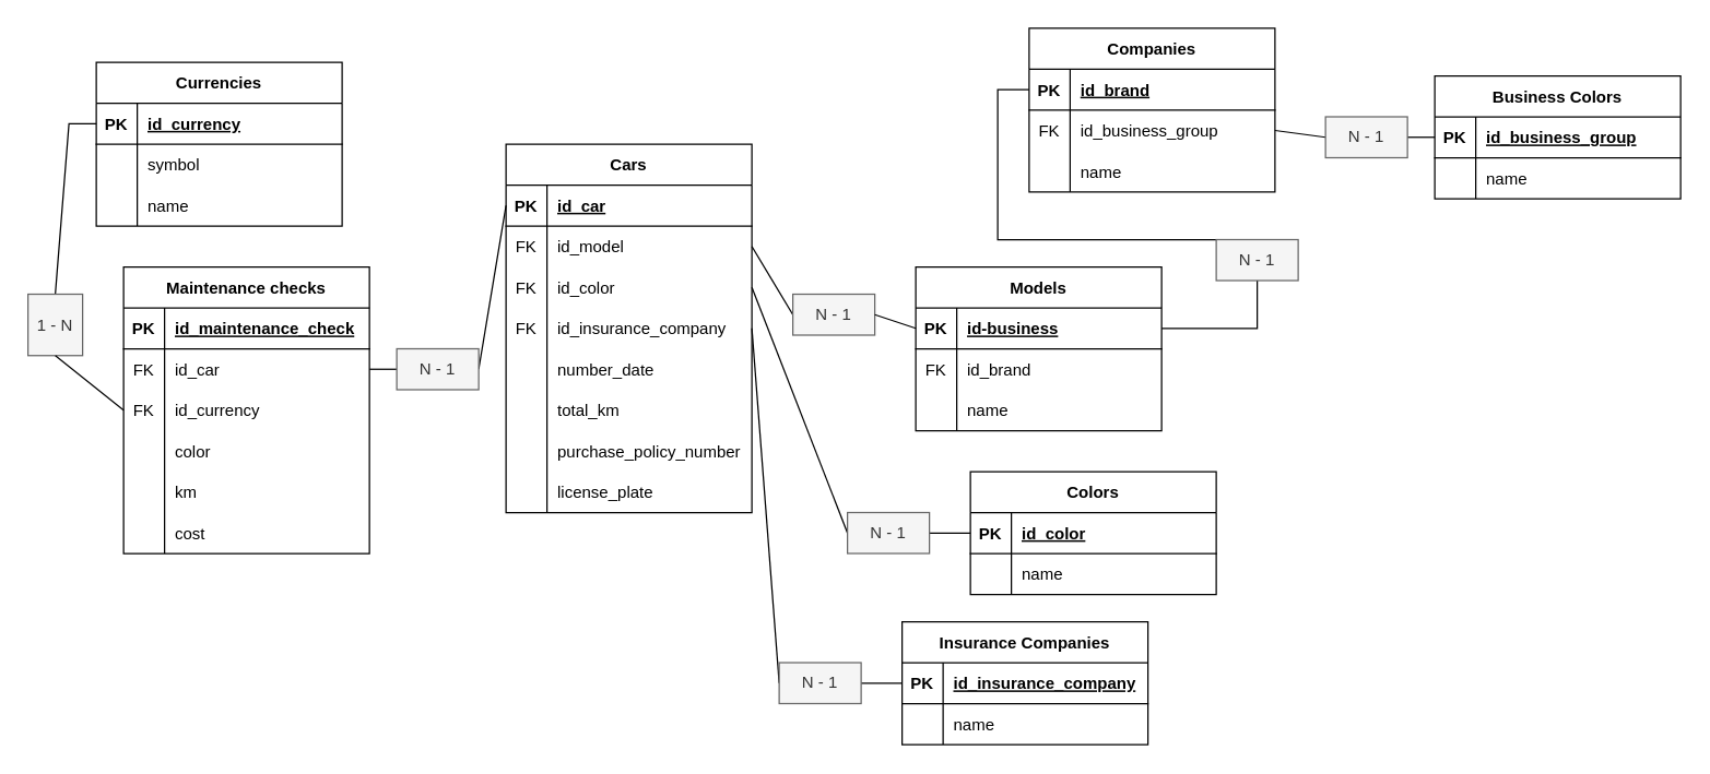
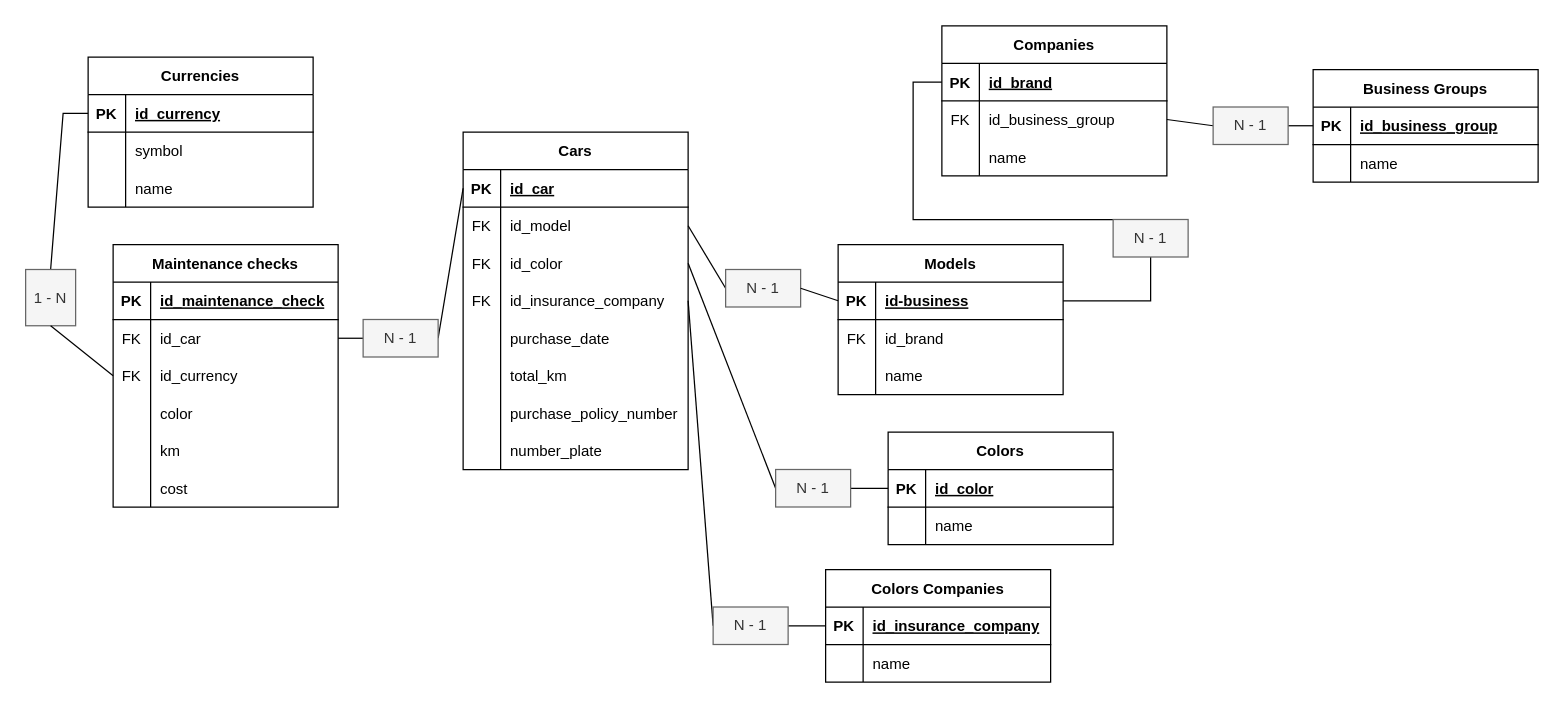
- <mxCell id="22" value="Business Colors" style="shape=table;startSize=30;container=1;collapsible=1;childLayout=tableLayout;fixedRows=1;rowLines=0;fontStyle=1;align=center;resizeLast=1;" parent="1" vertex="1"><mxGeometry x="1050" y="55" width="180" height="90" as="geometry" /></mxCell>
+ <mxCell id="22" value="Business Groups" style="shape=table;startSize=30;container=1;collapsible=1;childLayout=tableLayout;fixedRows=1;rowLines=0;fontStyle=1;align=center;resizeLast=1;" parent="1" vertex="1"><mxGeometry x="1050" y="55" width="180" height="90" as="geometry" /></mxCell>
- <mxCell id="87" value="number_date" style="shape=partialRectangle;connectable=0;fillColor=none;top=0;left=0;bottom=0;right=0;align=left;spacingLeft=6;overflow=hidden;" vertex="1" parent="85"><mxGeometry x="30" width="150" height="30" as="geometry"><mxRectangle width="150" height="30" as="alternateBounds" /></mxGeometry></mxCell>
+ <mxCell id="87" value="purchase_date" style="shape=partialRectangle;connectable=0;fillColor=none;top=0;left=0;bottom=0;right=0;align=left;spacingLeft=6;overflow=hidden;" vertex="1" parent="85"><mxGeometry x="30" width="150" height="30" as="geometry"><mxRectangle width="150" height="30" as="alternateBounds" /></mxGeometry></mxCell>
- <mxCell id="96" value="license_plate" style="shape=partialRectangle;connectable=0;fillColor=none;top=0;left=0;bottom=0;right=0;align=left;spacingLeft=6;overflow=hidden;strokeColor=default;fontFamily=Helvetica;fontSize=12;fontColor=default;startSize=30;" vertex="1" parent="94"><mxGeometry x="30" width="150" height="30" as="geometry"><mxRectangle width="150" height="30" as="alternateBounds" /></mxGeometry></mxCell>
+ <mxCell id="96" value="number_plate" style="shape=partialRectangle;connectable=0;fillColor=none;top=0;left=0;bottom=0;right=0;align=left;spacingLeft=6;overflow=hidden;strokeColor=default;fontFamily=Helvetica;fontSize=12;fontColor=default;startSize=30;" vertex="1" parent="94"><mxGeometry x="30" width="150" height="30" as="geometry"><mxRectangle width="150" height="30" as="alternateBounds" /></mxGeometry></mxCell>
- <mxCell id="58" value="Insurance Companies" style="shape=table;startSize=30;container=1;collapsible=1;childLayout=tableLayout;fixedRows=1;rowLines=0;fontStyle=1;align=center;resizeLast=1;" vertex="1" parent="1"><mxGeometry x="660" y="455" width="180" height="90" as="geometry" /></mxCell>
+ <mxCell id="58" value="Colors Companies" style="shape=table;startSize=30;container=1;collapsible=1;childLayout=tableLayout;fixedRows=1;rowLines=0;fontStyle=1;align=center;resizeLast=1;" vertex="1" parent="1"><mxGeometry x="660" y="455" width="180" height="90" as="geometry" /></mxCell>
